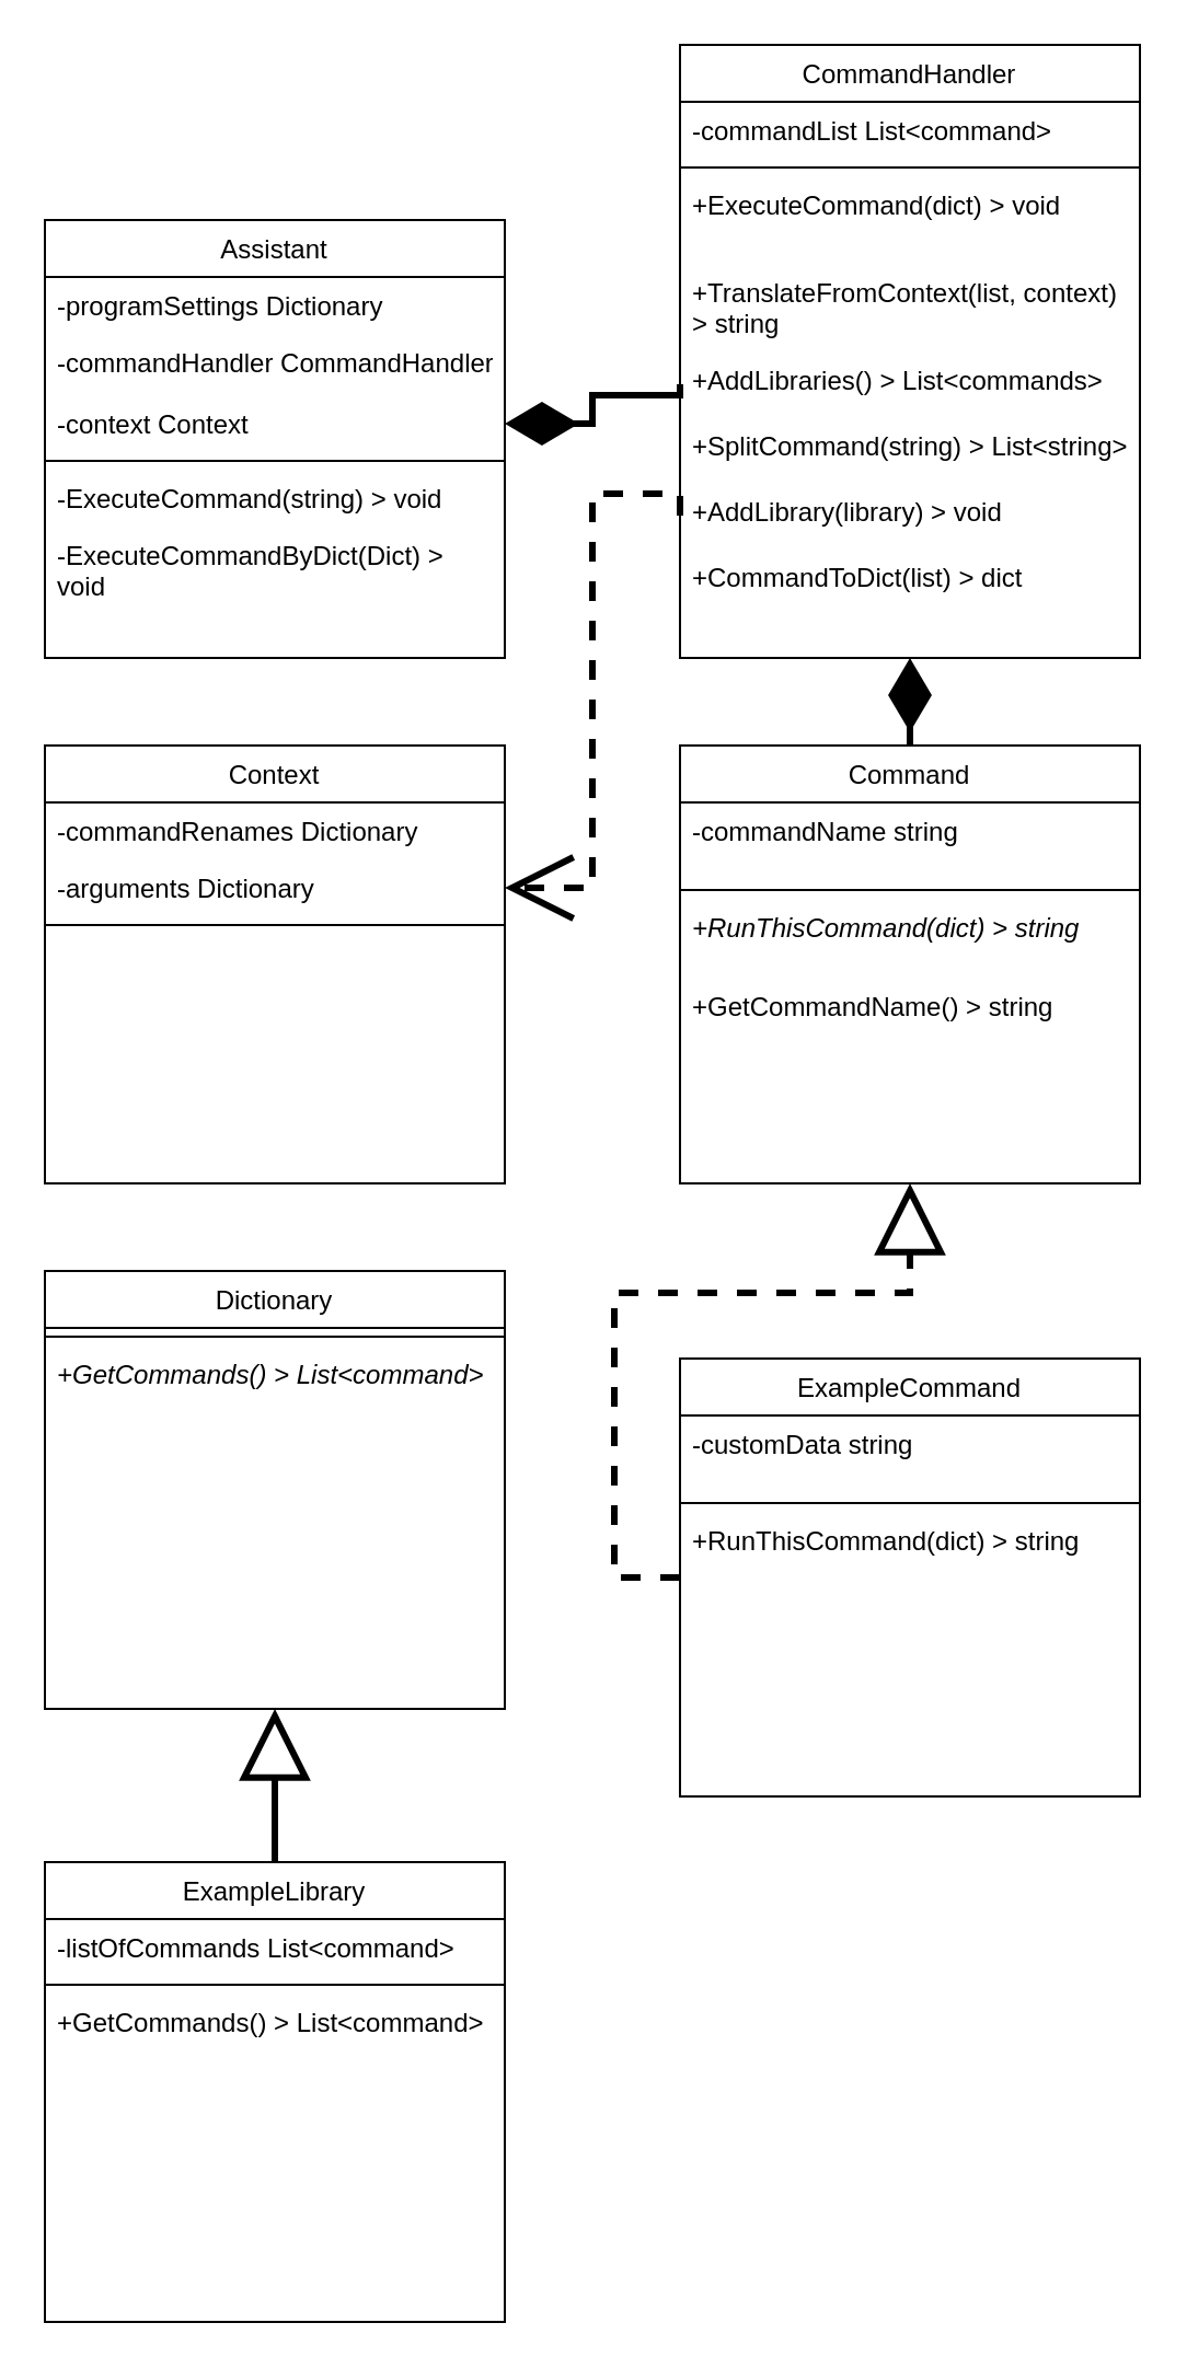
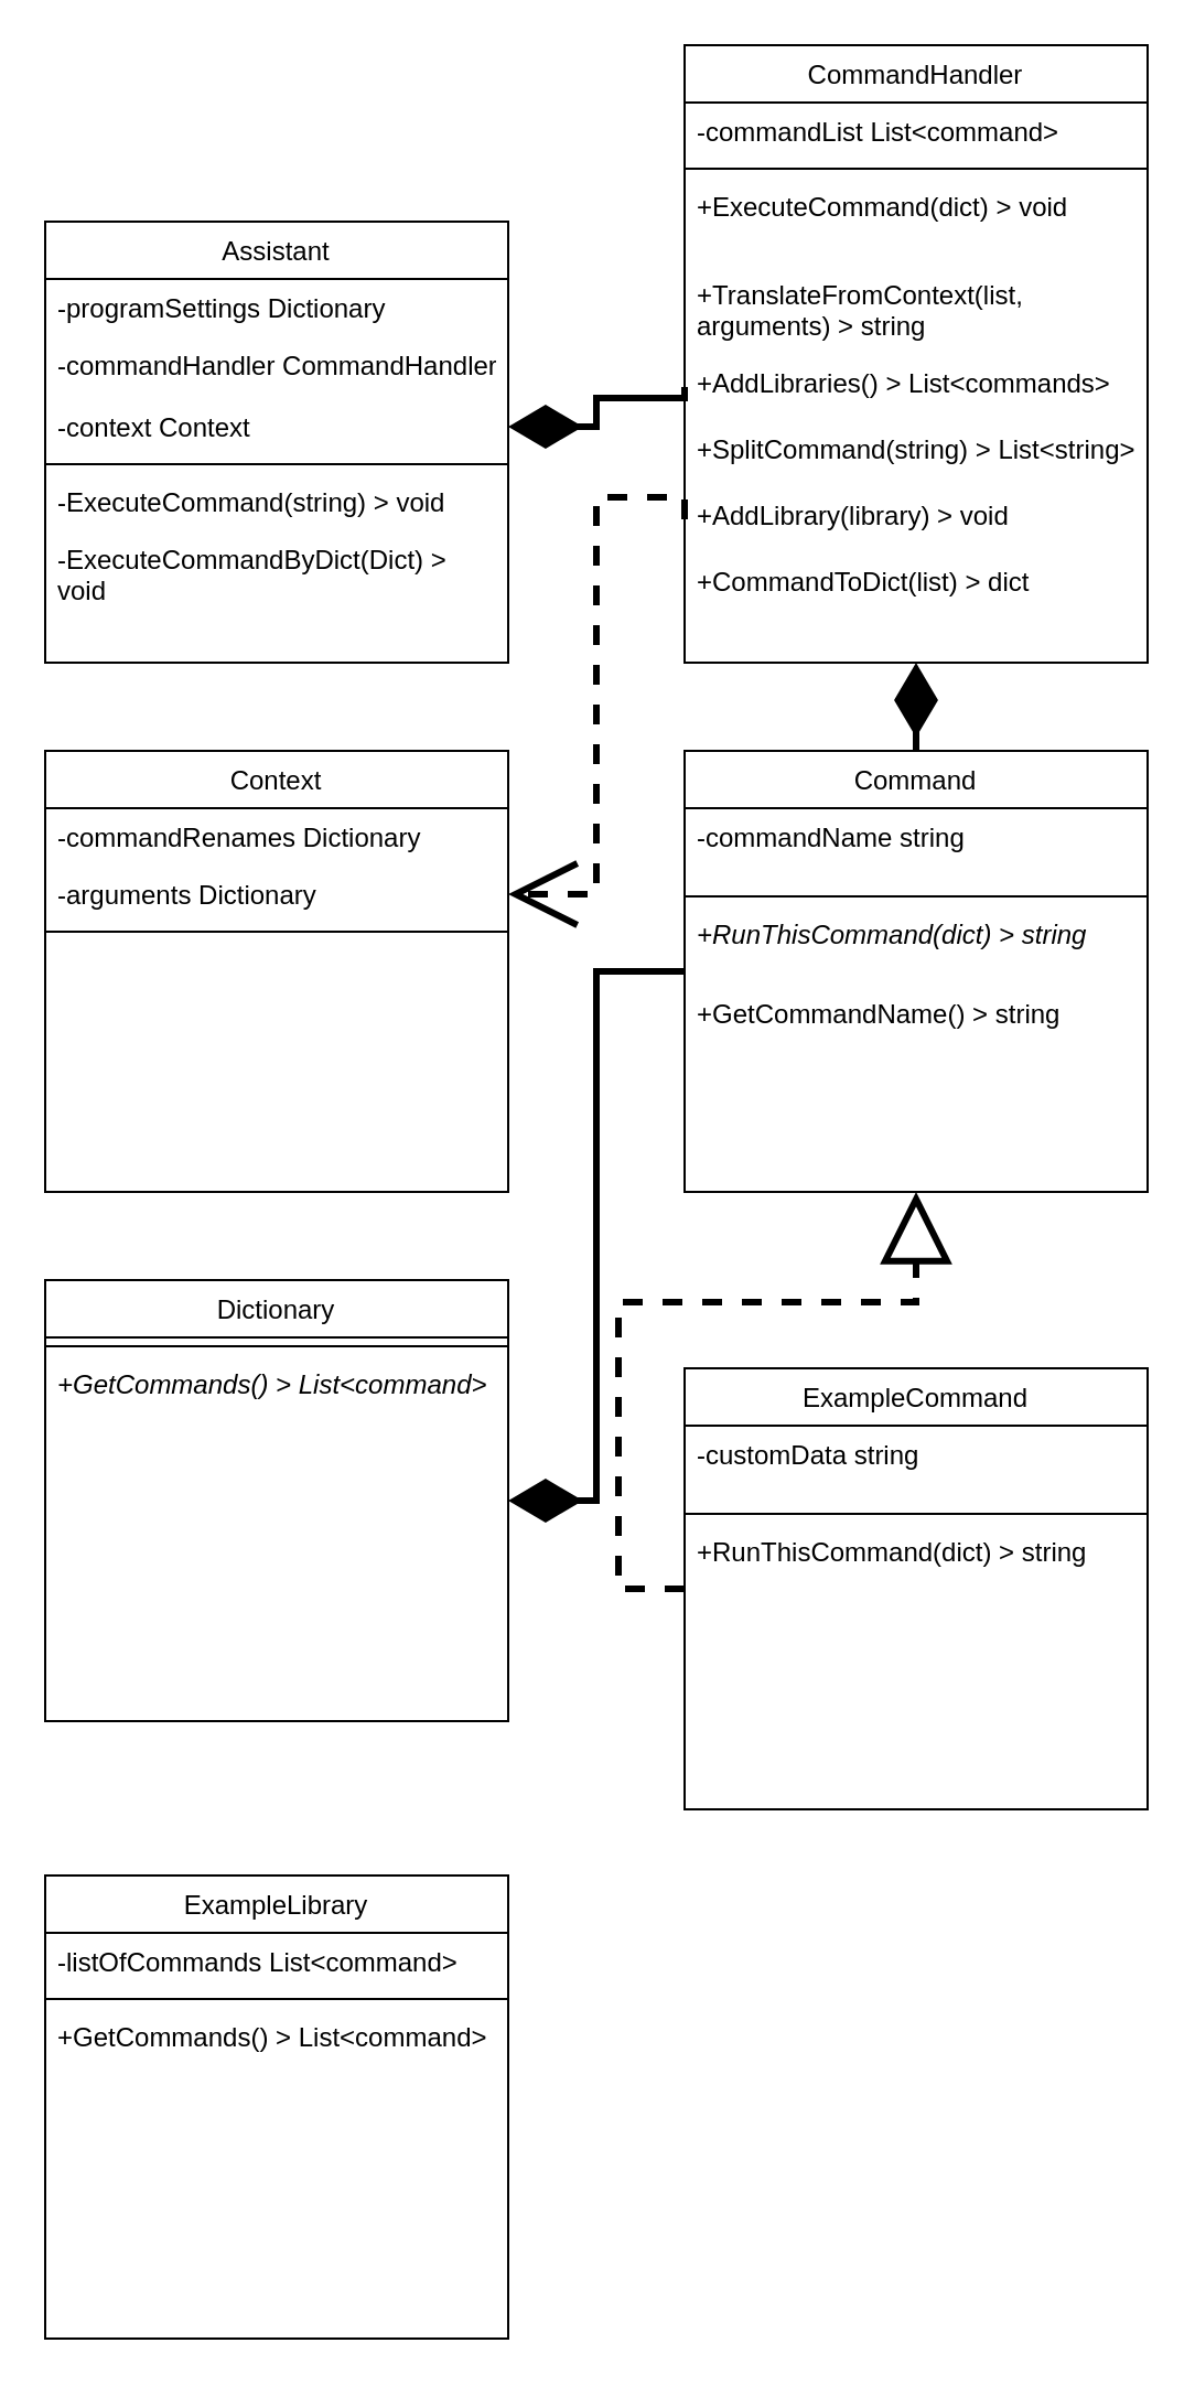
- <mxCell id="13" value="+TranslateFromContext(list, context) &gt; string " style="text;align=left;verticalAlign=top;spacingLeft=4;spacingRight=4;overflow=hidden;rotatable=0;points=[[0,0.5],[1,0.5]];portConstraint=eastwest;whiteSpace=wrap;" parent="9" vertex="1"><mxGeometry y="100" width="210" height="40" as="geometry" /></mxCell>
+ <mxCell id="13" value="+TranslateFromContext(list, arguments) &gt; string " style="text;align=left;verticalAlign=top;spacingLeft=4;spacingRight=4;overflow=hidden;rotatable=0;points=[[0,0.5],[1,0.5]];portConstraint=eastwest;whiteSpace=wrap;" parent="9" vertex="1"><mxGeometry y="100" width="210" height="40" as="geometry" /></mxCell>
+ <mxCell id="26" style="edgeStyle=orthogonalEdgeStyle;rounded=0;orthogonalLoop=1;jettySize=auto;html=1;entryX=1;entryY=0.5;entryDx=0;entryDy=0;strokeWidth=3;endArrow=diamondThin;endFill=1;endSize=25;" parent="1" source="27" target="22" edge="1"><mxGeometry relative="1" as="geometry"><Array as="points"><mxPoint x="270" y="440" /><mxPoint x="270" y="680" /></Array></mxGeometry></mxCell>
- <mxCell id="39" style="edgeStyle=orthogonalEdgeStyle;rounded=0;orthogonalLoop=1;jettySize=auto;html=1;entryX=0.5;entryY=1;entryDx=0;entryDy=0;strokeWidth=3;endArrow=block;endFill=0;endSize=25;" parent="1" source="40" target="22" edge="1"><mxGeometry relative="1" as="geometry" /></mxCell>
